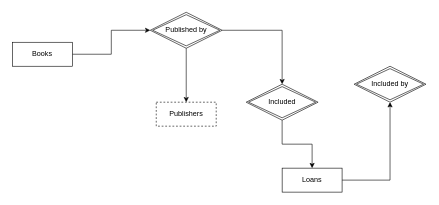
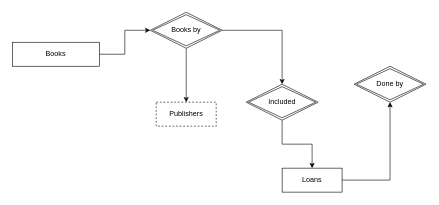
- <mxCell id="7" value="Published by" style="shape=rhombus;double=1;perimeter=rhombusPerimeter;whiteSpace=wrap;html=1;align=center;" vertex="1" parent="1"><mxGeometry x="250" y="20" width="120" height="60" as="geometry" /></mxCell>
+ <mxCell id="7" value="Books by" style="shape=rhombus;double=1;perimeter=rhombusPerimeter;whiteSpace=wrap;html=1;align=center;" vertex="1" parent="1"><mxGeometry x="250" y="20" width="120" height="60" as="geometry" /></mxCell>
- <mxCell id="4" value="Books" style="whiteSpace=wrap;html=1;align=center;" vertex="1" parent="1"><mxGeometry x="20" y="70" width="100" height="40" as="geometry" /></mxCell>
+ <mxCell id="4" value="Books" style="whiteSpace=wrap;html=1;align=center;" vertex="1" parent="1"><mxGeometry x="20" y="70" width="145" height="40" as="geometry" /></mxCell>
- <mxCell id="12" value="Included by" style="shape=rhombus;double=1;perimeter=rhombusPerimeter;whiteSpace=wrap;html=1;align=center;" vertex="1" parent="1"><mxGeometry x="590" y="110" width="120" height="60" as="geometry" /></mxCell>
+ <mxCell id="12" value="Done by" style="shape=rhombus;double=1;perimeter=rhombusPerimeter;whiteSpace=wrap;html=1;align=center;" vertex="1" parent="1"><mxGeometry x="590" y="110" width="120" height="60" as="geometry" /></mxCell>
